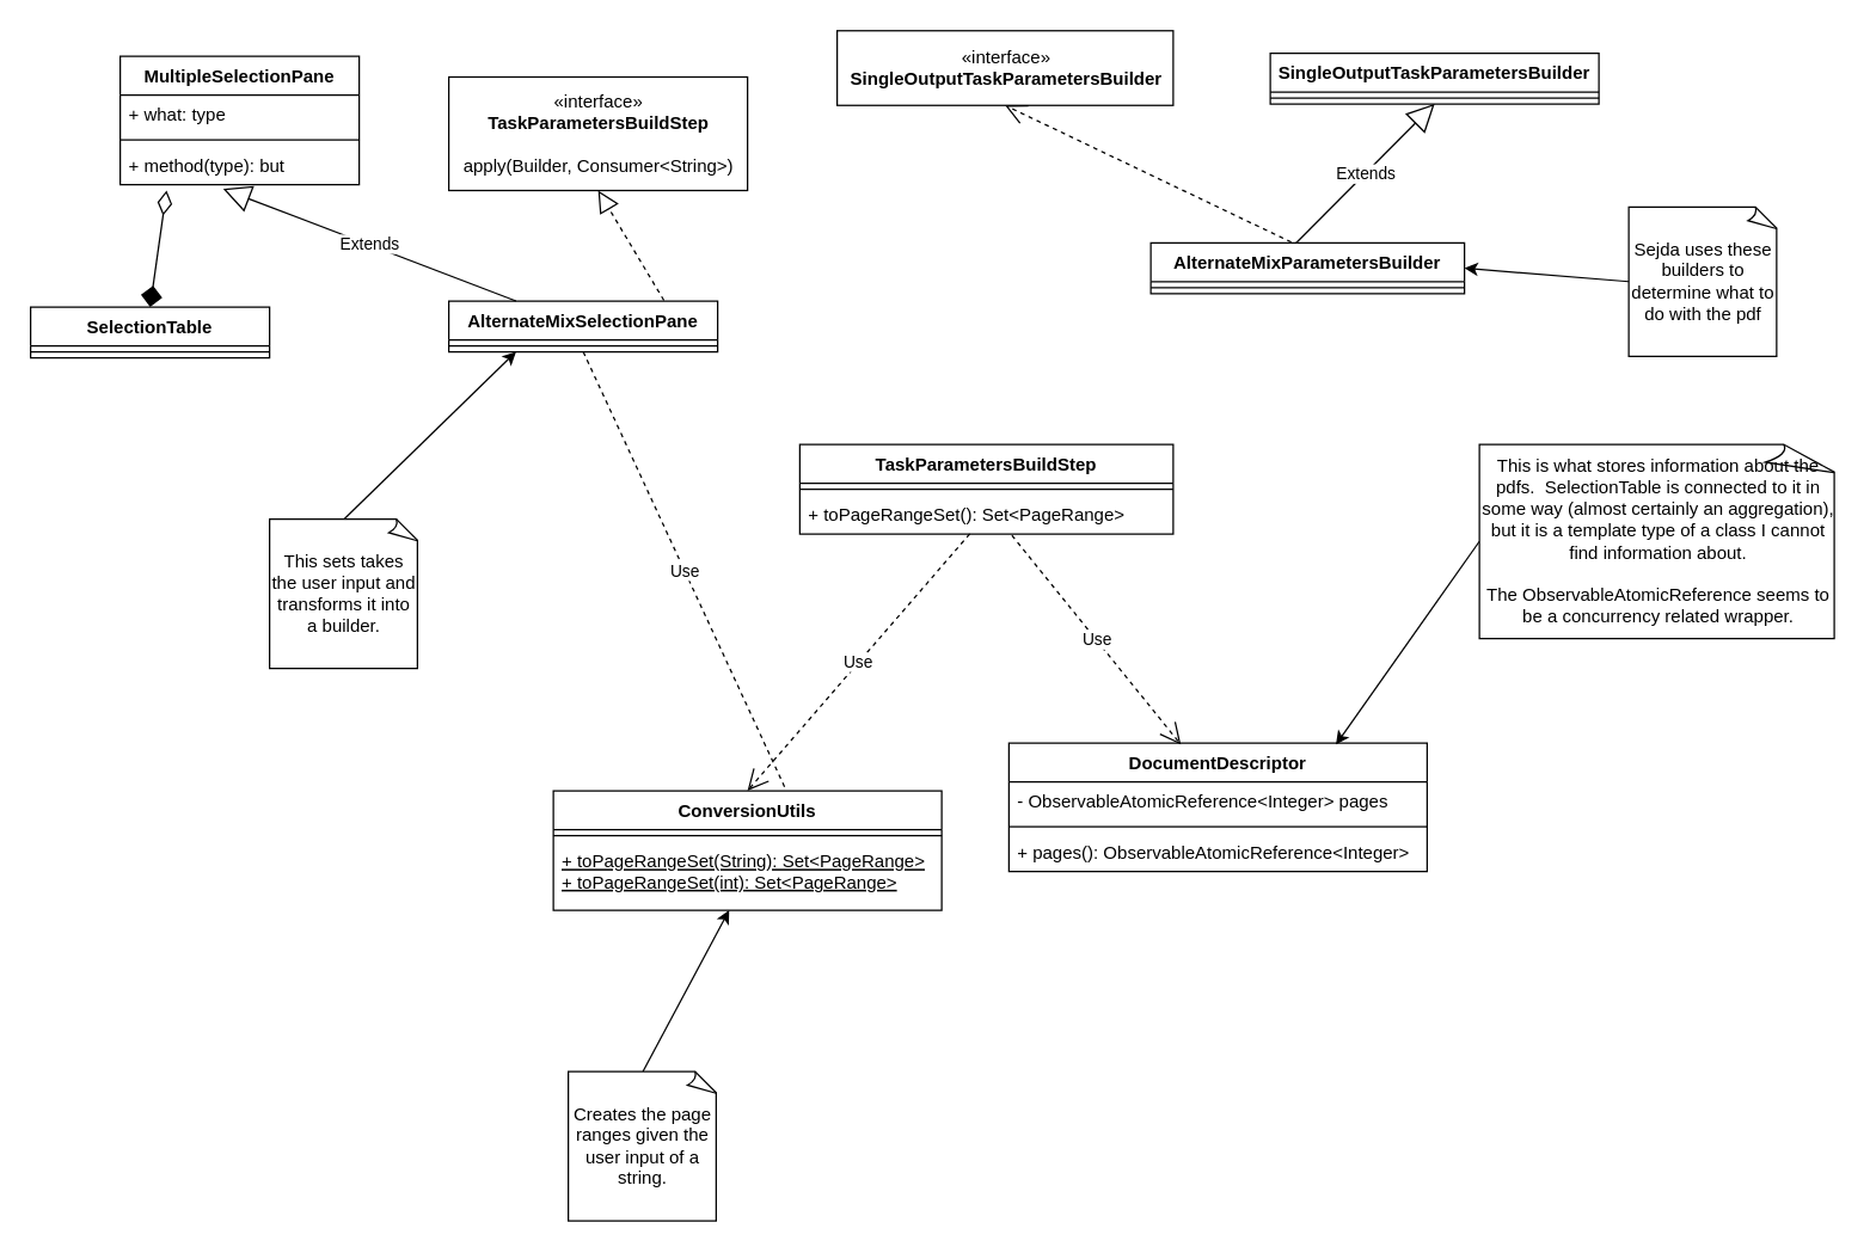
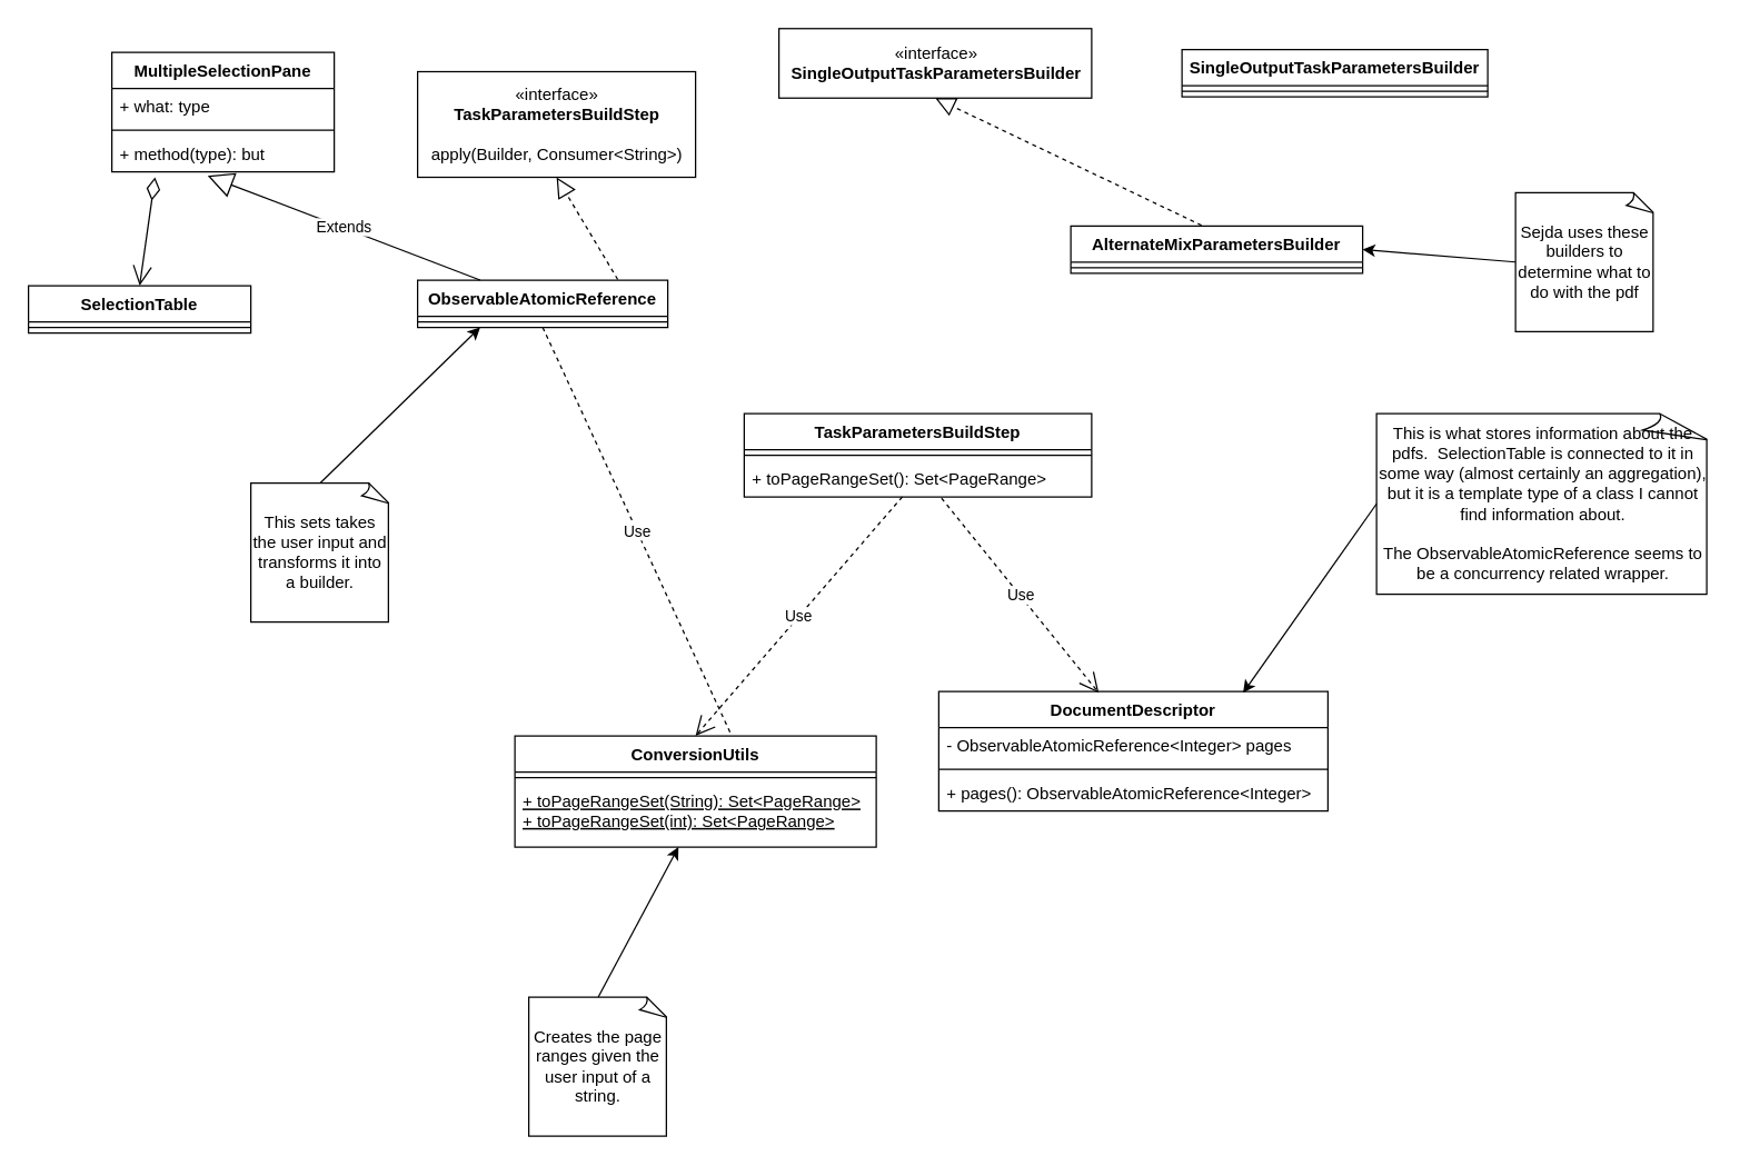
- <mxCell id="25" value="" style="endArrow=open;dashed=1;endFill=0;endSize=12;html=1;entryX=0.5;entryY=1;entryDx=0;entryDy=0;exitX=0.448;exitY=-0.012;exitDx=0;exitDy=0;exitPerimeter=0;" edge="1" parent="1" source="8" target="24"><mxGeometry width="160" relative="1" as="geometry"><mxPoint x="848" y="-103" as="sourcePoint" /><mxPoint x="923" y="-188" as="targetPoint" /></mxGeometry></mxCell>
+ <mxCell id="25" value="" style="endArrow=block;dashed=1;endFill=0;endSize=12;html=1;entryX=0.5;entryY=1;entryDx=0;entryDy=0;exitX=0.448;exitY=-0.012;exitDx=0;exitDy=0;exitPerimeter=0;" edge="1" parent="1" source="8" target="24"><mxGeometry width="160" relative="1" as="geometry"><mxPoint x="848" y="-103" as="sourcePoint" /><mxPoint x="923" y="-188" as="targetPoint" /></mxGeometry></mxCell>
- <mxCell id="23" value="Extends" style="endArrow=block;endSize=16;endFill=0;html=1;exitX=0.462;exitY=0.012;exitDx=0;exitDy=0;entryX=0.5;entryY=1;entryDx=0;entryDy=0;exitPerimeter=0;" edge="1" parent="1" source="8" target="13"><mxGeometry width="160" relative="1" as="geometry"><mxPoint x="781" y="171.5" as="sourcePoint" /><mxPoint x="931" y="122" as="targetPoint" /></mxGeometry></mxCell>
- <mxCell id="27" value="1" style="endArrow=diamond;html=1;endSize=12;startArrow=diamondThin;startSize=14;startFill=0;align=left;verticalAlign=bottom;exitX=0.194;exitY=1.154;exitDx=0;exitDy=0;exitPerimeter=0;entryX=0.5;entryY=0;entryDx=0;entryDy=0;noLabel=1;fontColor=none;" edge="1" parent="1" source="7" target="18"><mxGeometry x="-1" y="3" relative="1" as="geometry"><mxPoint x="50" y="499.5" as="sourcePoint" /><mxPoint x="210" y="499.5" as="targetPoint" /></mxGeometry></mxCell>
+ <mxCell id="27" value="1" style="endArrow=open;html=1;endSize=12;startArrow=diamondThin;startSize=14;startFill=0;align=left;verticalAlign=bottom;exitX=0.194;exitY=1.154;exitDx=0;exitDy=0;exitPerimeter=0;entryX=0.5;entryY=0;entryDx=0;entryDy=0;noLabel=1;fontColor=none;" edge="1" parent="1" source="7" target="18"><mxGeometry x="-1" y="3" relative="1" as="geometry"><mxPoint x="50" y="499.5" as="sourcePoint" /><mxPoint x="210" y="499.5" as="targetPoint" /></mxGeometry></mxCell>
- <mxCell id="2" value="AlternateMixSelectionPane" style="swimlane;fontStyle=1;align=center;verticalAlign=top;childLayout=stackLayout;horizontal=1;startSize=26;horizontalStack=0;resizeParent=1;resizeParentMax=0;resizeLast=0;collapsible=1;marginBottom=0;" vertex="1" parent="1"><mxGeometry x="300" y="201" width="180" height="34" as="geometry" /></mxCell>
+ <mxCell id="2" value="ObservableAtomicReference" style="swimlane;fontStyle=1;align=center;verticalAlign=top;childLayout=stackLayout;horizontal=1;startSize=26;horizontalStack=0;resizeParent=1;resizeParentMax=0;resizeLast=0;collapsible=1;marginBottom=0;" vertex="1" parent="1"><mxGeometry x="300" y="201" width="180" height="34" as="geometry" /></mxCell>
